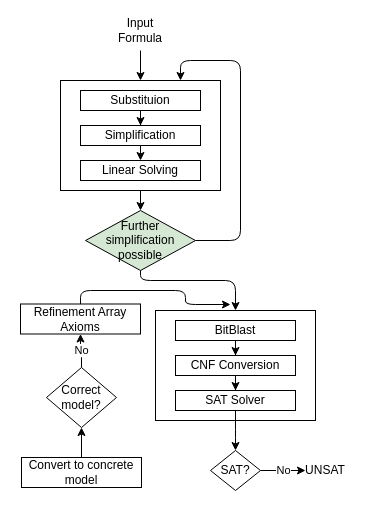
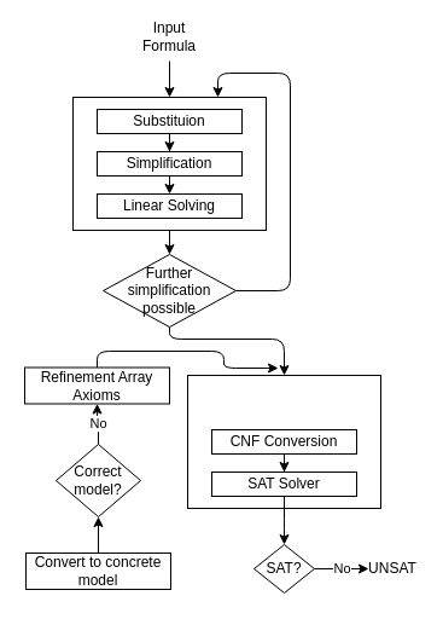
- <mxCell id="23" value="Further simplification possible" style="rhombus;whiteSpace=wrap;html=1;fillColor=#d5e8d4;" vertex="1" parent="1"><mxGeometry x="85" y="210" width="110" height="60" as="geometry" /></mxCell>
+ <mxCell id="23" value="Further simplification possible" style="rhombus;whiteSpace=wrap;html=1;" vertex="1" parent="1"><mxGeometry x="85" y="210" width="110" height="60" as="geometry" /></mxCell>
- <mxCell id="13" value="BitBlast" style="rounded=0;whiteSpace=wrap;html=1;" vertex="1" parent="1"><mxGeometry x="175" y="320" width="120" height="20" as="geometry" /></mxCell>
- <mxCell id="12" style="edgeStyle=orthogonalEdgeStyle;rounded=1;orthogonalLoop=1;jettySize=auto;html=1;exitX=0.5;exitY=1;exitDx=0;exitDy=0;" edge="1" parent="1" source="13" target="15"><mxGeometry relative="1" as="geometry" /></mxCell>
